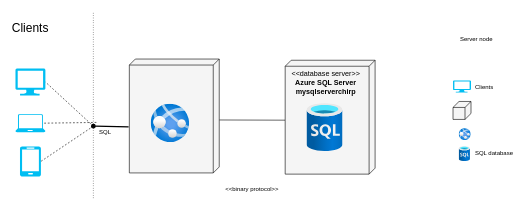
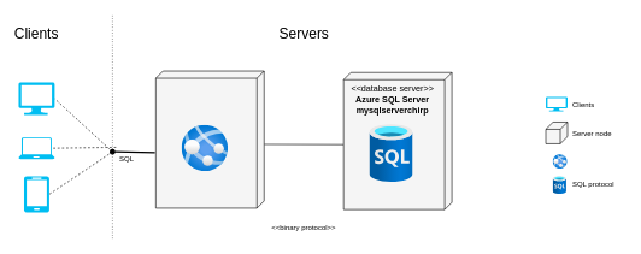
+ <mxCell id="29" value="&lt;font style=&quot;font-size: 20px;&quot;&gt;Servers&lt;/font&gt;" style="text;html=1;strokeColor=none;fillColor=none;align=center;verticalAlign=middle;whiteSpace=wrap;rounded=0;fontSize=20;" vertex="1" parent="1"><mxGeometry x="377.5" y="30" width="85" height="30" as="geometry" /></mxCell>
- <mxCell id="20" value="&lt;font style=&quot;font-size: 10px;&quot;&gt;Server node&lt;/font&gt;" style="text;html=1;strokeColor=none;fillColor=none;align=left;verticalAlign=middle;whiteSpace=wrap;rounded=0;" vertex="1" parent="1"><mxGeometry x="765" y="48.75" width="75" height="30" as="geometry" /></mxCell>
+ <mxCell id="20" value="&lt;font style=&quot;font-size: 10px;&quot;&gt;Server node&lt;/font&gt;" style="text;html=1;strokeColor=none;fillColor=none;align=left;verticalAlign=middle;whiteSpace=wrap;rounded=0;" vertex="1" parent="1"><mxGeometry x="790" y="168.75" width="75" height="30" as="geometry" /></mxCell>
- <mxCell id="22" value="&lt;font style=&quot;font-size: 10px;&quot;&gt;SQL database&lt;/font&gt;" style="text;html=1;strokeColor=none;fillColor=none;align=left;verticalAlign=middle;whiteSpace=wrap;rounded=0;" vertex="1" parent="1"><mxGeometry x="790" y="240" width="75" height="30" as="geometry" /></mxCell>
+ <mxCell id="22" value="&lt;font style=&quot;font-size: 10px;&quot;&gt;SQL protocol&lt;/font&gt;" style="text;html=1;strokeColor=none;fillColor=none;align=left;verticalAlign=middle;whiteSpace=wrap;rounded=0;" vertex="1" parent="1"><mxGeometry x="790" y="240" width="75" height="30" as="geometry" /></mxCell>
